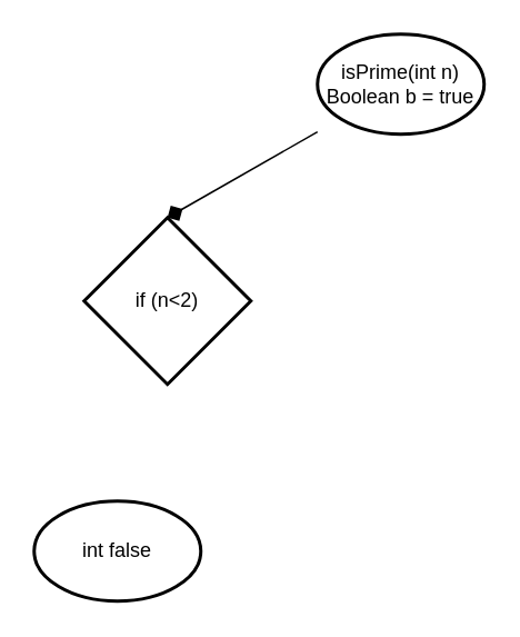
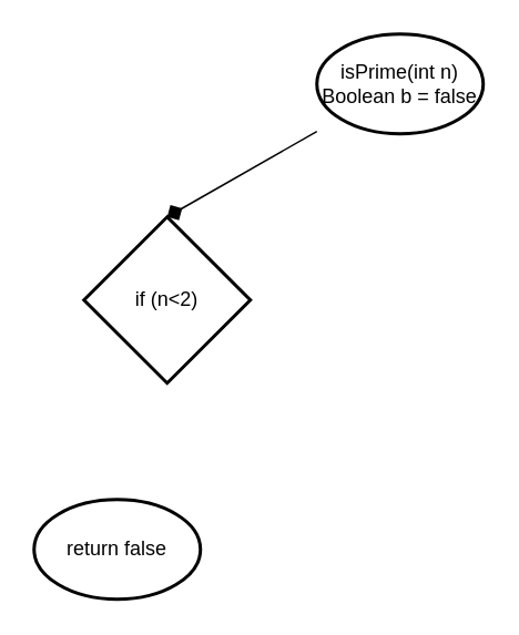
- <mxCell id="3" value="isPrime(int n)&lt;div&gt;Boolean b = true&lt;/div&gt;" style="strokeWidth=2;html=1;shape=mxgraph.flowchart.start_1;whiteSpace=wrap;" vertex="1" parent="1"><mxGeometry x="190" y="20" width="100" height="60" as="geometry" /></mxCell>
+ <mxCell id="3" value="isPrime(int n)&lt;div&gt;Boolean b = false&lt;/div&gt;" style="strokeWidth=2;html=1;shape=mxgraph.flowchart.start_1;whiteSpace=wrap;" vertex="1" parent="1"><mxGeometry x="190" y="20" width="100" height="60" as="geometry" /></mxCell>
- <mxCell id="5" value="int false" style="strokeWidth=2;html=1;shape=mxgraph.flowchart.start_1;whiteSpace=wrap;" vertex="1" parent="1"><mxGeometry x="20" y="300" width="100" height="60" as="geometry" /></mxCell>
+ <mxCell id="5" value="return false" style="strokeWidth=2;html=1;shape=mxgraph.flowchart.start_1;whiteSpace=wrap;" vertex="1" parent="1"><mxGeometry x="20" y="300" width="100" height="60" as="geometry" /></mxCell>
